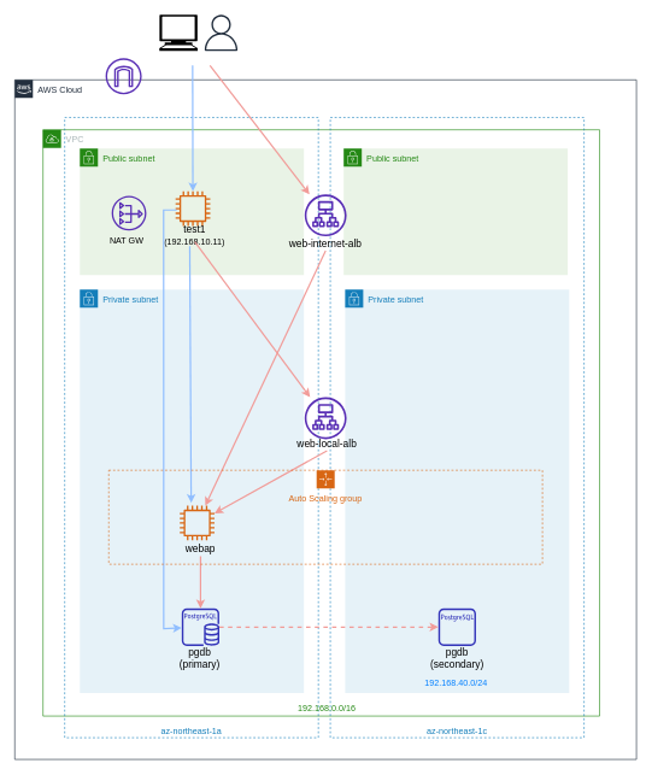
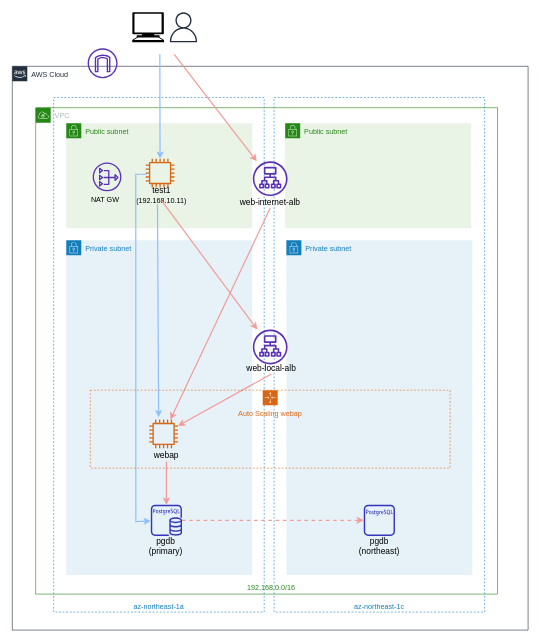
- <mxCell id="43" value="Auto Scaling group" style="points=[[0,0],[0.25,0],[0.5,0],[0.75,0],[1,0],[1,0.25],[1,0.5],[1,0.75],[1,1],[0.75,1],[0.5,1],[0.25,1],[0,1],[0,0.75],[0,0.5],[0,0.25]];outlineConnect=0;gradientColor=none;html=1;whiteSpace=wrap;fontSize=12;fontStyle=0;shape=mxgraph.aws4.groupCenter;grIcon=mxgraph.aws4.group_auto_scaling_group;grStroke=1;strokeColor=#D86613;fillColor=none;verticalAlign=top;align=center;fontColor=#D86613;dashed=1;spacingTop=25;" vertex="1" parent="1"><mxGeometry x="150" y="650" width="600" height="130" as="geometry" /></mxCell>
+ <mxCell id="43" value="Auto Scaling webap" style="points=[[0,0],[0.25,0],[0.5,0],[0.75,0],[1,0],[1,0.25],[1,0.5],[1,0.75],[1,1],[0.75,1],[0.5,1],[0.25,1],[0,1],[0,0.75],[0,0.5],[0,0.25]];outlineConnect=0;gradientColor=none;html=1;whiteSpace=wrap;fontSize=12;fontStyle=0;shape=mxgraph.aws4.groupCenter;grIcon=mxgraph.aws4.group_auto_scaling_group;grStroke=1;strokeColor=#D86613;fillColor=none;verticalAlign=top;align=center;fontColor=#D86613;dashed=1;spacingTop=25;" vertex="1" parent="1"><mxGeometry x="150" y="650" width="600" height="130" as="geometry" /></mxCell>
- <mxCell id="30" value="pgdb&lt;br style=&quot;font-size: 14px;&quot;&gt;(secondary)" style="text;html=1;strokeColor=none;fillColor=none;align=center;verticalAlign=middle;whiteSpace=wrap;rounded=0;fontSize=14;" vertex="1" parent="1"><mxGeometry x="576" y="900" width="112" height="20" as="geometry" /></mxCell>
+ <mxCell id="30" value="pgdb&lt;br style=&quot;font-size: 14px;&quot;&gt;(northeast)" style="text;html=1;strokeColor=none;fillColor=none;align=center;verticalAlign=middle;whiteSpace=wrap;rounded=0;fontSize=14;" vertex="1" parent="1"><mxGeometry x="576" y="900" width="112" height="20" as="geometry" /></mxCell>
- <mxCell id="10" value="192.168.40.0/24" style="text;html=1;strokeColor=none;fillColor=none;align=center;verticalAlign=middle;whiteSpace=wrap;rounded=0;fontColor=#007FFF;" vertex="1" parent="1"><mxGeometry x="562.576" y="933.655" width="134.851" height="20.345" as="geometry" /></mxCell>
